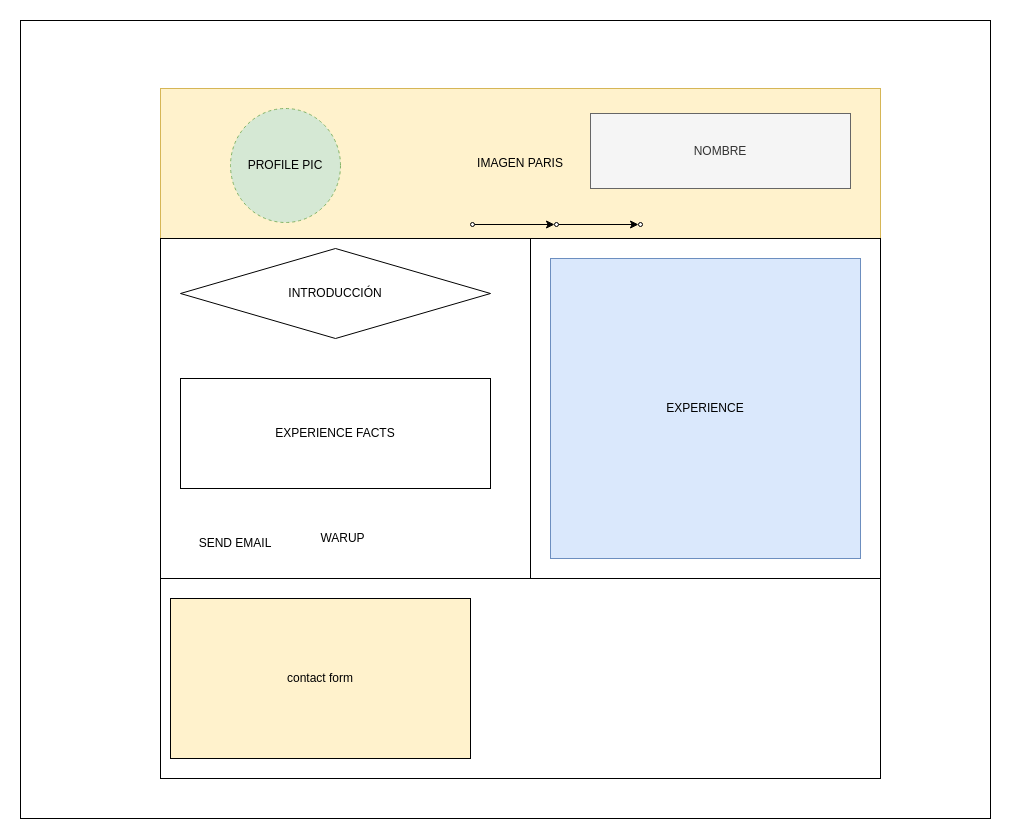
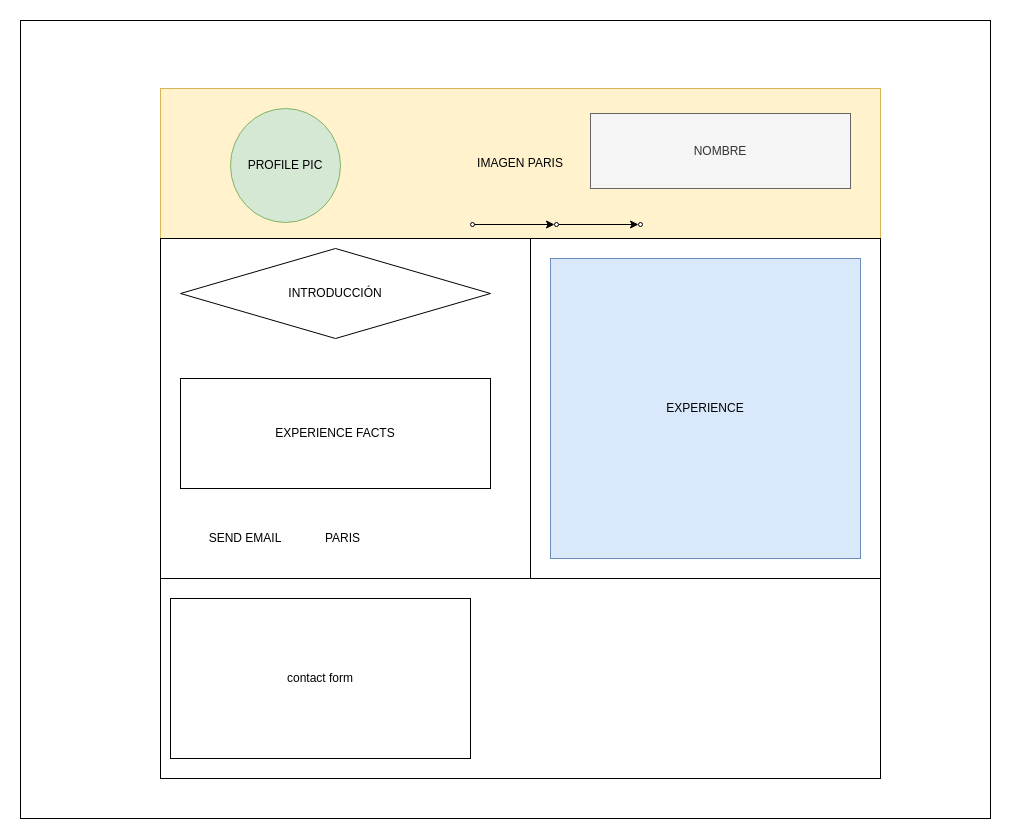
- <mxCell id="4" value="PROFILE PIC" style="ellipse;whiteSpace=wrap;html=1;fillColor=#d5e8d4;strokeColor=#82b366;dashed=1;" vertex="1" parent="1"><mxGeometry x="230" y="108" width="110" height="114" as="geometry" /></mxCell>
+ <mxCell id="4" value="PROFILE PIC" style="ellipse;whiteSpace=wrap;html=1;fillColor=#d5e8d4;strokeColor=#82b366;" vertex="1" parent="1"><mxGeometry x="230" y="108" width="110" height="114" as="geometry" /></mxCell>
- <mxCell id="14" value="WARUP" style="text;html=1;strokeColor=none;fillColor=none;align=center;verticalAlign=middle;whiteSpace=wrap;rounded=0;" vertex="1" parent="1"><mxGeometry x="315" y="528" width="55" height="20" as="geometry" /></mxCell>
+ <mxCell id="14" value="PARIS" style="text;html=1;strokeColor=none;fillColor=none;align=center;verticalAlign=middle;whiteSpace=wrap;rounded=0;" vertex="1" parent="1"><mxGeometry x="315" y="528" width="55" height="20" as="geometry" /></mxCell>
- <mxCell id="11" value="SEND EMAIL" style="text;html=1;strokeColor=none;fillColor=none;align=center;verticalAlign=middle;whiteSpace=wrap;rounded=0;" vertex="1" parent="1"><mxGeometry x="190" y="533" width="90" height="20" as="geometry" /></mxCell>
+ <mxCell id="11" value="SEND EMAIL" style="text;html=1;strokeColor=none;fillColor=none;align=center;verticalAlign=middle;whiteSpace=wrap;rounded=0;" vertex="1" parent="1"><mxGeometry x="200" y="528" width="90" height="20" as="geometry" /></mxCell>
- <mxCell id="7" value="contact form" style="rounded=0;whiteSpace=wrap;html=1;fillColor=#fff2cc;" vertex="1" parent="1"><mxGeometry x="170" y="598" width="300" height="160" as="geometry" /></mxCell>
+ <mxCell id="7" value="contact form" style="rounded=0;whiteSpace=wrap;html=1;" vertex="1" parent="1"><mxGeometry x="170" y="598" width="300" height="160" as="geometry" /></mxCell>
